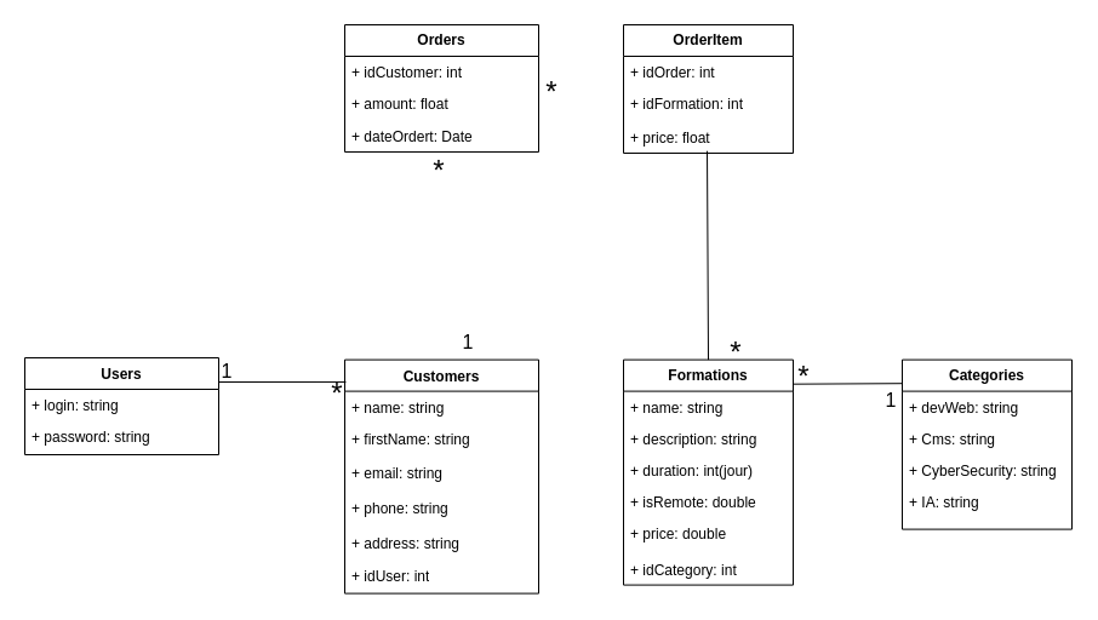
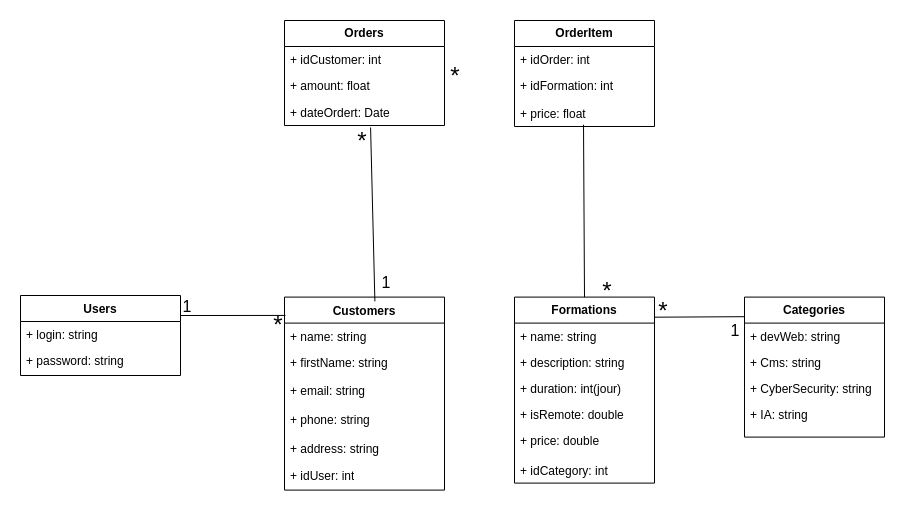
+ <mxCell id="30" value="" style="endArrow=none;html=1;rounded=0;exitX=0.565;exitY=0.022;exitDx=0;exitDy=0;exitPerimeter=0;entryX=0.538;entryY=1.077;entryDx=0;entryDy=0;entryPerimeter=0;" edge="1" parent="1" source="2" target="24"><mxGeometry width="50" height="50" relative="1" as="geometry"><mxPoint x="334" y="256.6" as="sourcePoint" /><mxPoint x="359" y="189" as="targetPoint" /></mxGeometry></mxCell>
